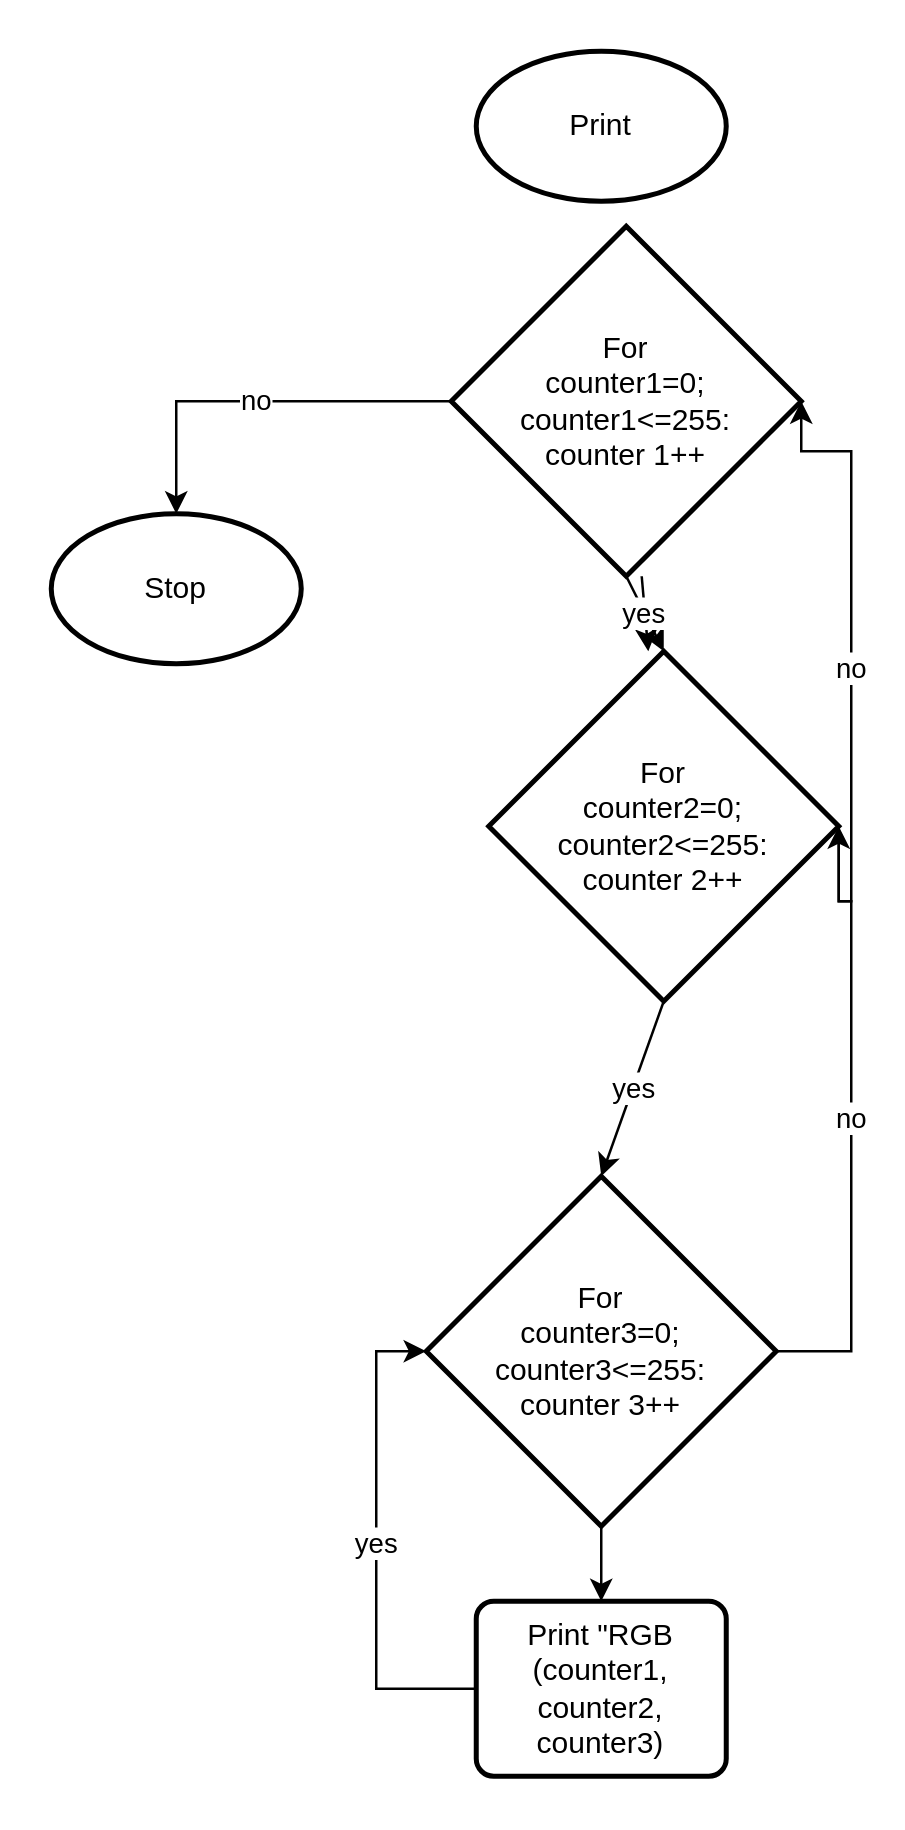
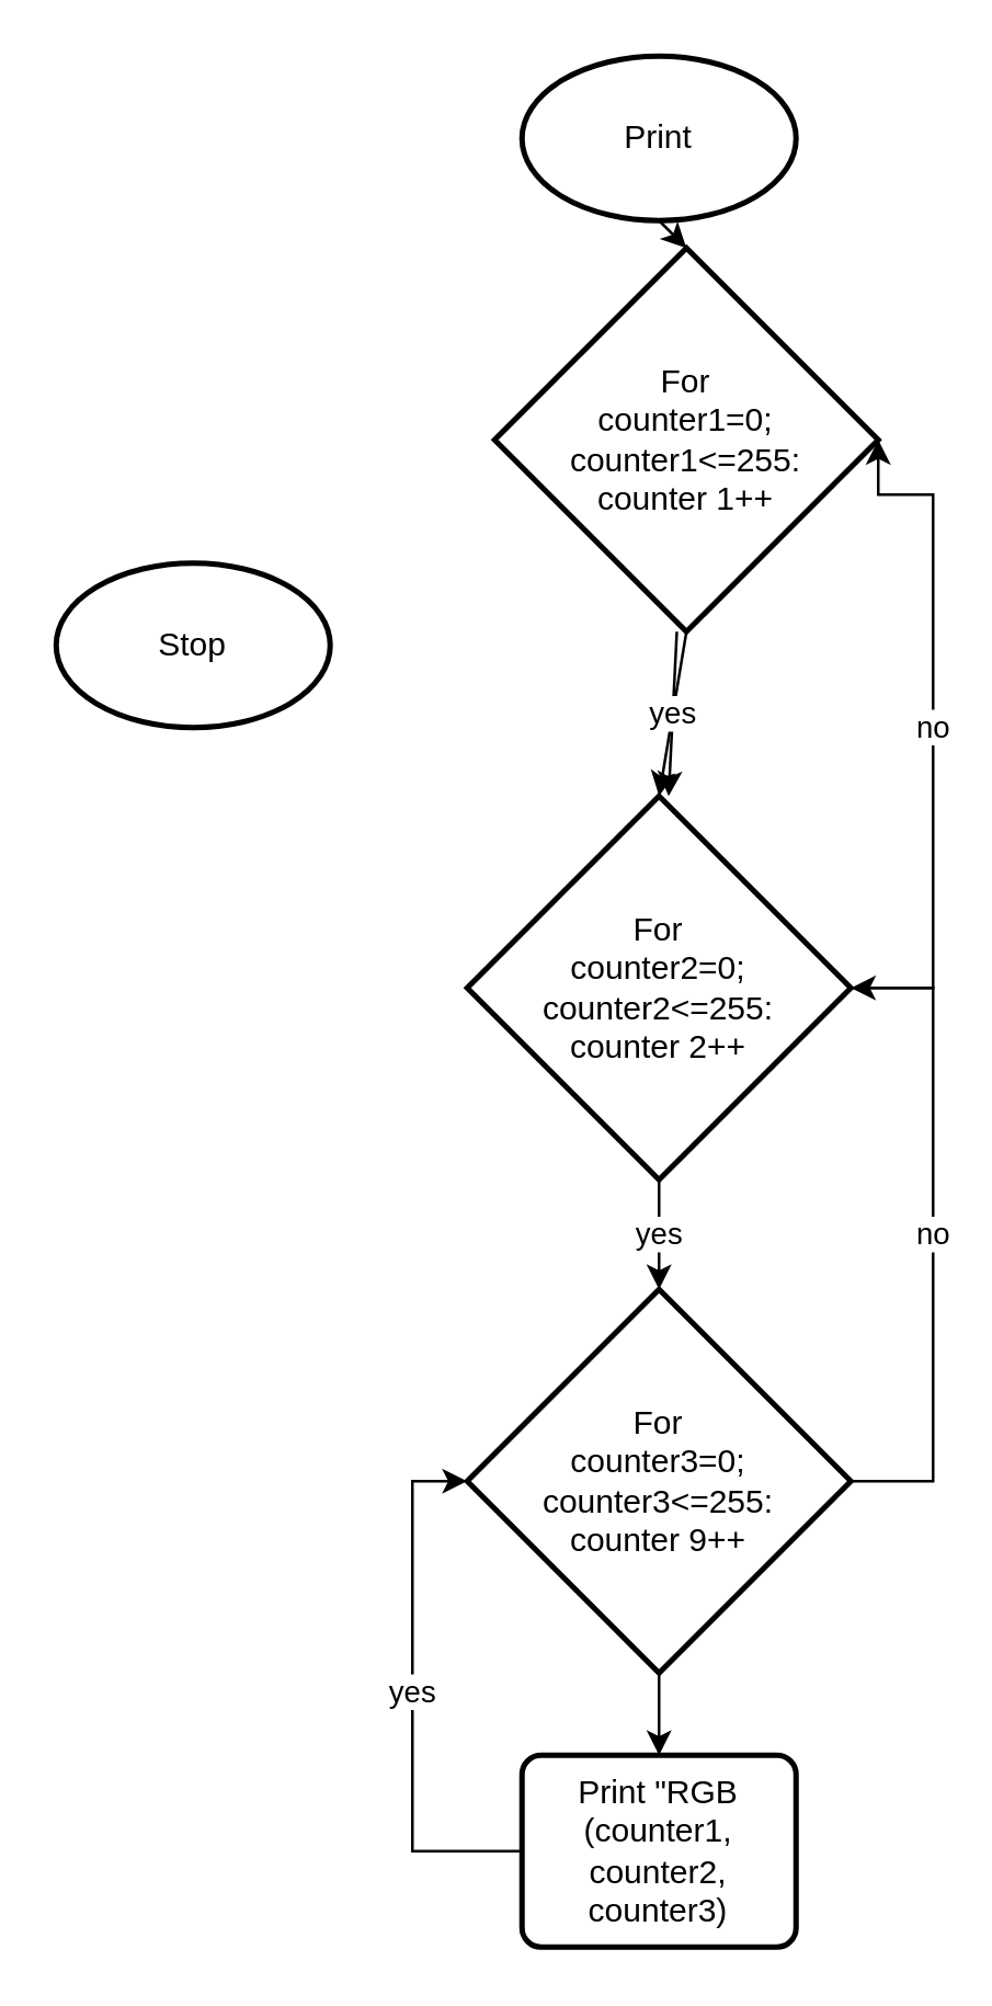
+ <mxCell id="2" style="edgeStyle=none;html=1;exitX=0.5;exitY=1;exitDx=0;exitDy=0;exitPerimeter=0;entryX=0.5;entryY=0;entryDx=0;entryDy=0;entryPerimeter=0;" edge="1" parent="1" source="3" target="7"><mxGeometry relative="1" as="geometry" /></mxCell>
- <mxCell id="6" value="no" style="edgeStyle=orthogonalEdgeStyle;rounded=0;html=1;exitX=0;exitY=0.5;exitDx=0;exitDy=0;exitPerimeter=0;entryX=0.5;entryY=0;entryDx=0;entryDy=0;entryPerimeter=0;" edge="1" parent="1" source="7" target="16"><mxGeometry relative="1" as="geometry" /></mxCell>
- <mxCell id="10" value="For&lt;br&gt;counter2=0;&lt;br&gt;counter2&amp;lt;=255:&lt;br&gt;counter 2++" style="strokeWidth=2;html=1;shape=mxgraph.flowchart.decision;whiteSpace=wrap;" vertex="1" parent="1"><mxGeometry x="195" y="260" width="140" height="140" as="geometry" /></mxCell>
+ <mxCell id="10" value="For&lt;br&gt;counter2=0;&lt;br&gt;counter2&amp;lt;=255:&lt;br&gt;counter 2++" style="strokeWidth=2;html=1;shape=mxgraph.flowchart.decision;whiteSpace=wrap;" vertex="1" parent="1"><mxGeometry x="170" y="290" width="140" height="140" as="geometry" /></mxCell>
- <mxCell id="13" value="For&lt;br&gt;counter3=0;&lt;br&gt;counter3&amp;lt;=255:&lt;br&gt;counter 3++" style="strokeWidth=2;html=1;shape=mxgraph.flowchart.decision;whiteSpace=wrap;" vertex="1" parent="1"><mxGeometry x="170" y="470" width="140" height="140" as="geometry" /></mxCell>
+ <mxCell id="13" value="For&lt;br&gt;counter3=0;&lt;br&gt;counter3&amp;lt;=255:&lt;br&gt;counter 9++" style="strokeWidth=2;html=1;shape=mxgraph.flowchart.decision;whiteSpace=wrap;" vertex="1" parent="1"><mxGeometry x="170" y="470" width="140" height="140" as="geometry" /></mxCell>
